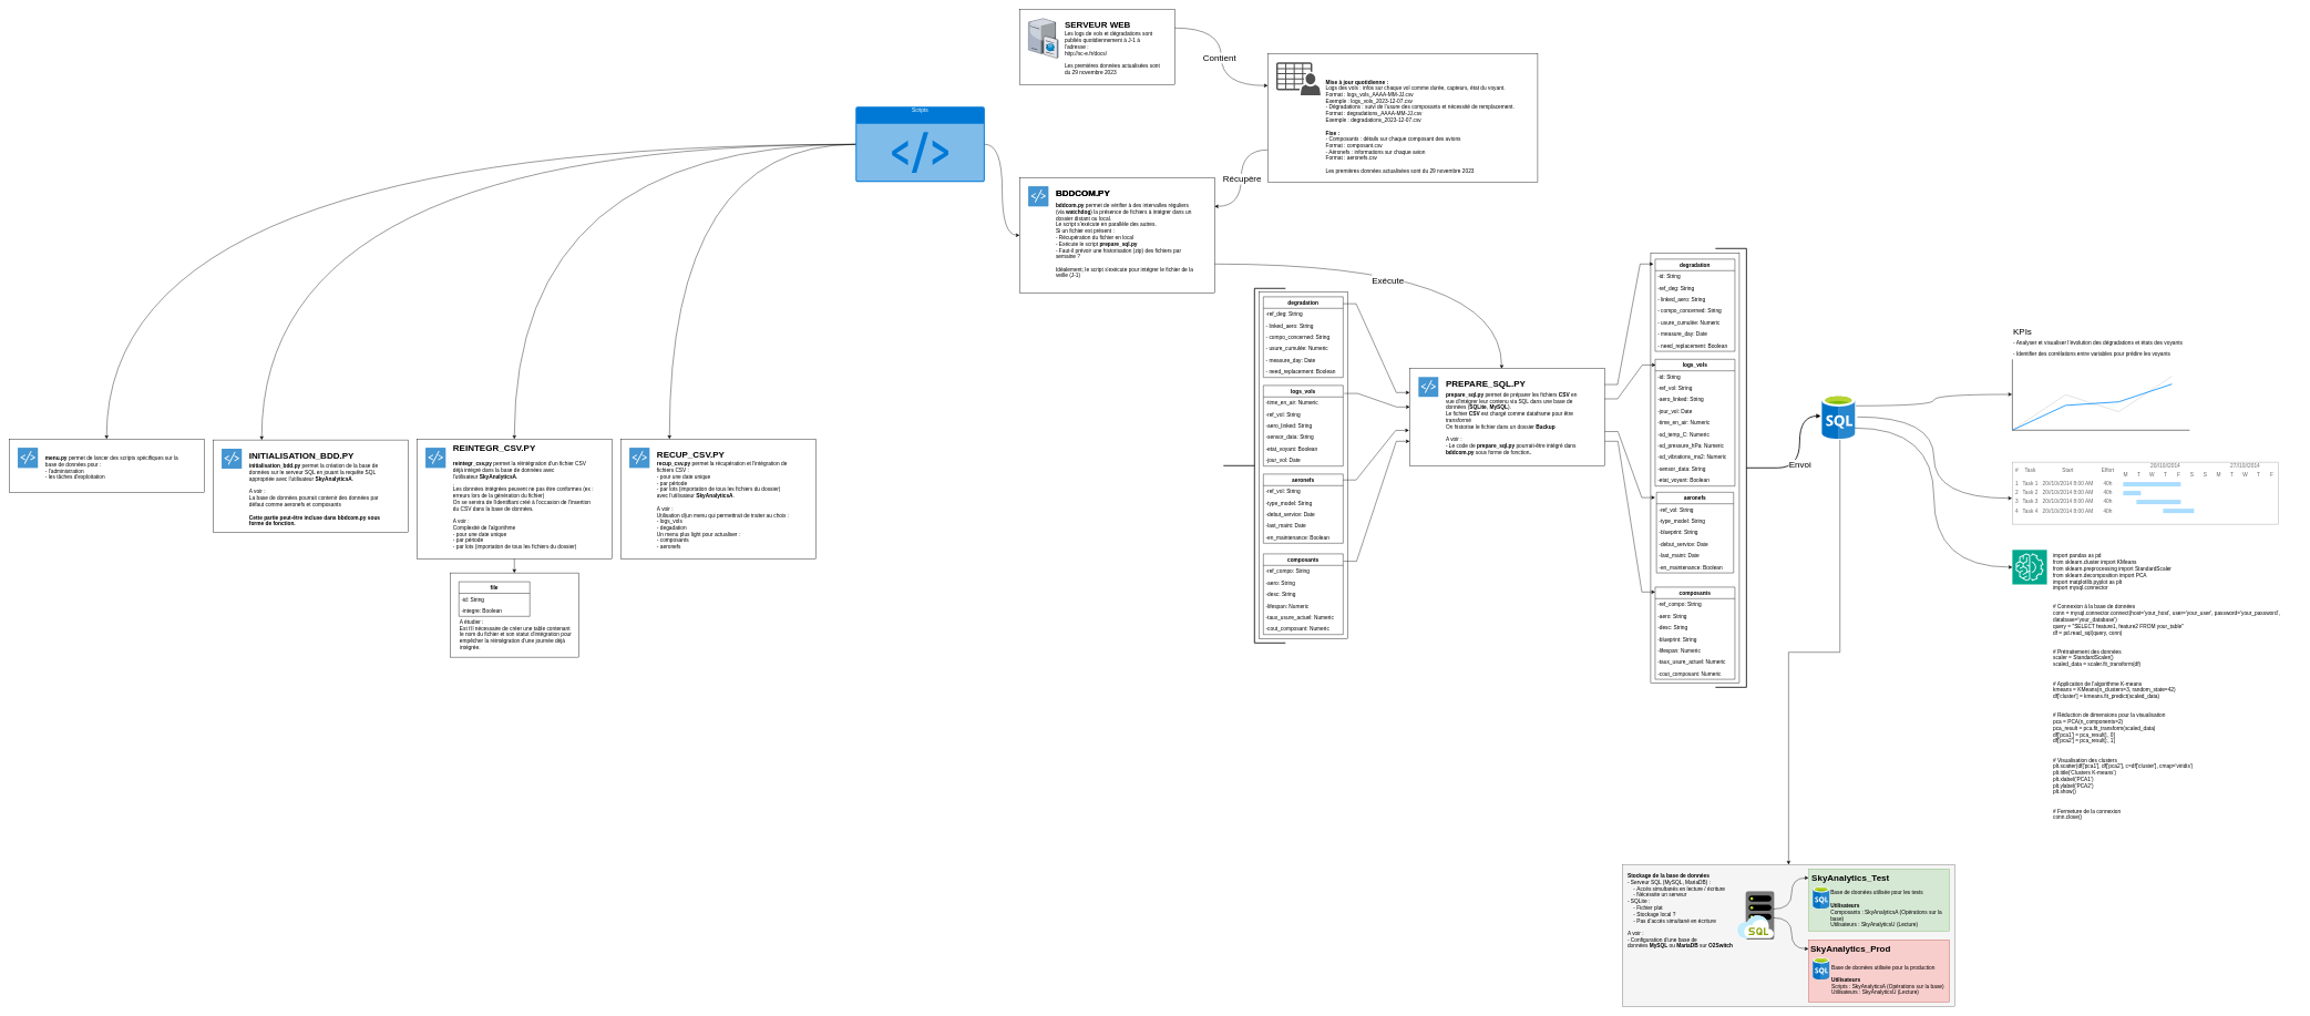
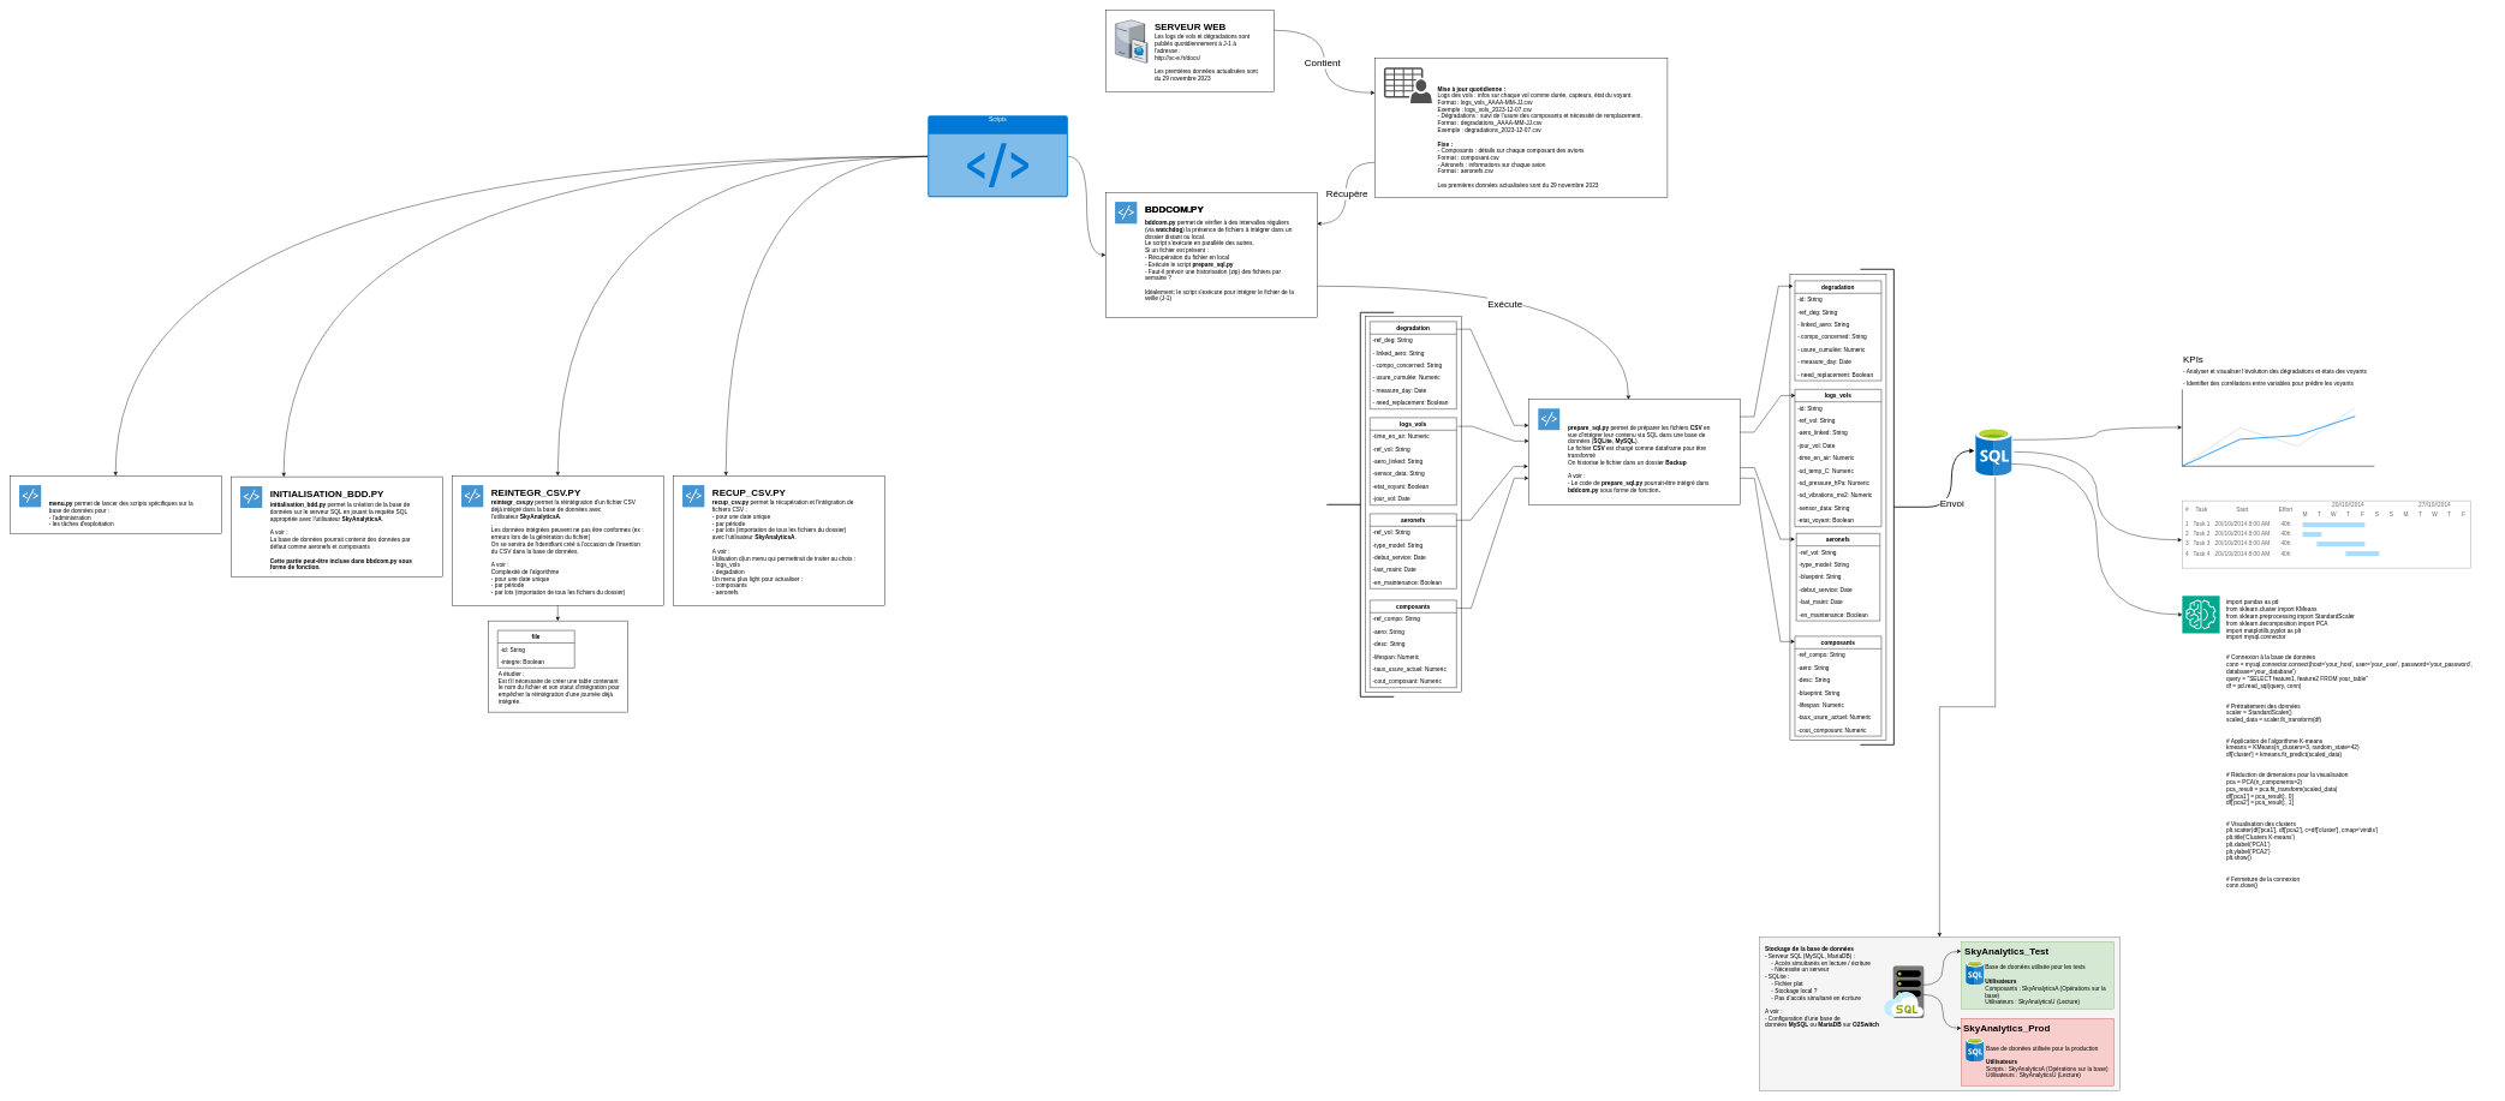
- <mxCell id="216" value="PREPARE_SQL.PY" style="text;strokeColor=none;align=left;fillColor=none;html=1;verticalAlign=middle;whiteSpace=wrap;rounded=0;fontStyle=1;fontSize=20;" parent="213" vertex="1"><mxGeometry x="60" width="300" height="30" as="geometry" /></mxCell>
- <mxCell id="137" value="REINTEGR_CSV.PY" style="text;strokeColor=none;align=left;fillColor=none;html=1;verticalAlign=middle;whiteSpace=wrap;rounded=0;fontStyle=1;fontSize=20;" parent="132" vertex="1"><mxGeometry x="80" y="5" width="300" height="30" as="geometry" /></mxCell>
+ <mxCell id="137" value="REINTEGR_CSV.PY" style="text;strokeColor=none;align=left;fillColor=none;html=1;verticalAlign=middle;whiteSpace=wrap;rounded=0;fontStyle=1;fontSize=20;" parent="132" vertex="1"><mxGeometry x="80" y="20" width="300" height="30" as="geometry" /></mxCell>
- <mxCell id="142" value="&lt;strong&gt;menu.py&amp;nbsp;&lt;/strong&gt;permet de lancer des scripts spécifiques sur la base de données pour :&lt;br&gt;- l'administration&lt;br&gt;- les tâches d'exploitation" style="text;strokeColor=none;align=left;fillColor=none;html=1;verticalAlign=middle;whiteSpace=wrap;rounded=0;" parent="138" vertex="1"><mxGeometry x="80" y="40" width="320" height="50" as="geometry" /></mxCell>
+ <mxCell id="142" value="&lt;strong&gt;menu.py&amp;nbsp;&lt;/strong&gt;permet de lancer des scripts spécifiques sur la base de données pour :&lt;br&gt;- l'administration&lt;br&gt;- les tâches d'exploitation" style="text;strokeColor=none;align=left;fillColor=none;html=1;verticalAlign=middle;whiteSpace=wrap;rounded=0;" parent="138" vertex="1"><mxGeometry x="80" y="55" width="320" height="50" as="geometry" /></mxCell>
